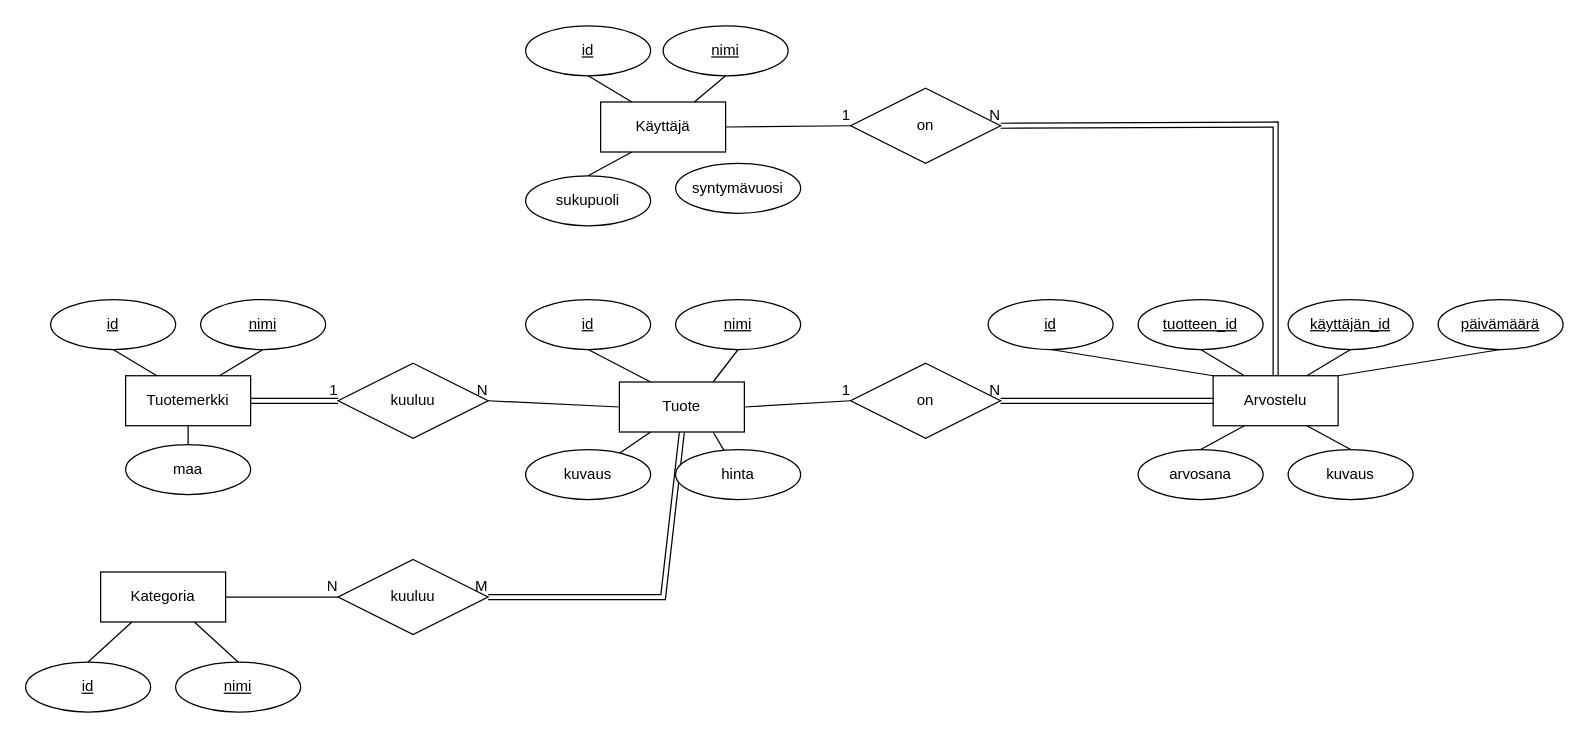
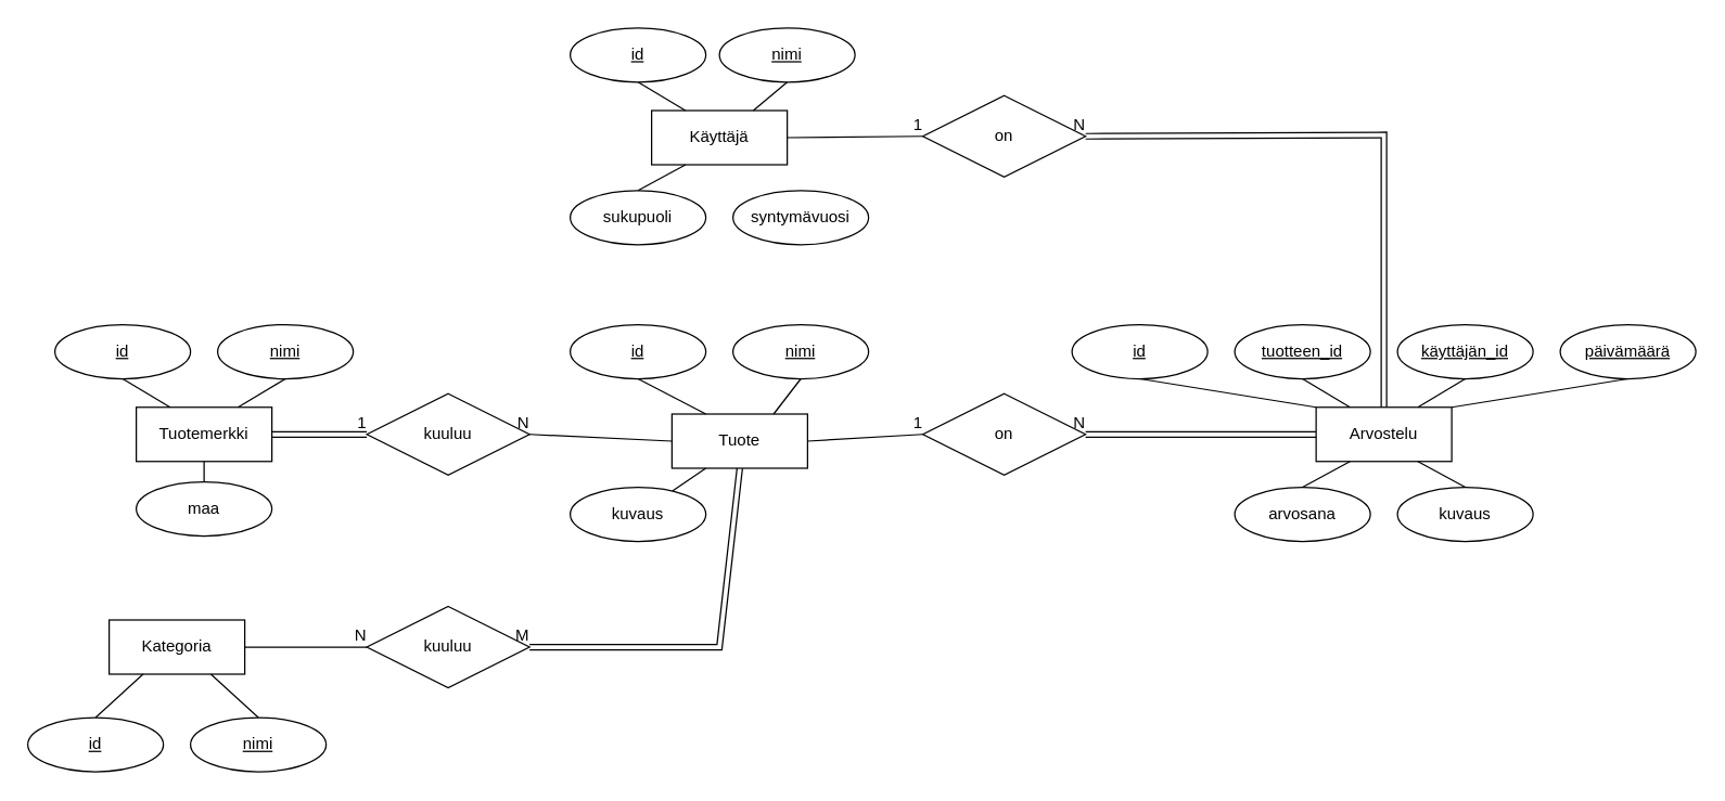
- <mxCell id="50" value="syntymävuosi" style="ellipse;whiteSpace=wrap;html=1;align=center;" vertex="1" parent="1"><mxGeometry x="540" y="130" width="100" height="40" as="geometry" /></mxCell>
+ <mxCell id="50" value="syntymävuosi" style="ellipse;whiteSpace=wrap;html=1;align=center;" vertex="1" parent="1"><mxGeometry x="540" y="140" width="100" height="40" as="geometry" /></mxCell>
- <mxCell id="42" value="" style="endArrow=none;html=1;rounded=0;entryX=0.75;entryY=1;entryDx=0;entryDy=0;" edge="1" parent="1" source="41" target="34"><mxGeometry relative="1" as="geometry"><mxPoint x="490" y="613" as="sourcePoint" /><mxPoint x="700" y="364" as="targetPoint" /></mxGeometry></mxCell>
- <mxCell id="41" value="hinta" style="ellipse;whiteSpace=wrap;html=1;align=center;" vertex="1" parent="1"><mxGeometry x="540" y="359" width="100" height="40" as="geometry" /></mxCell>
